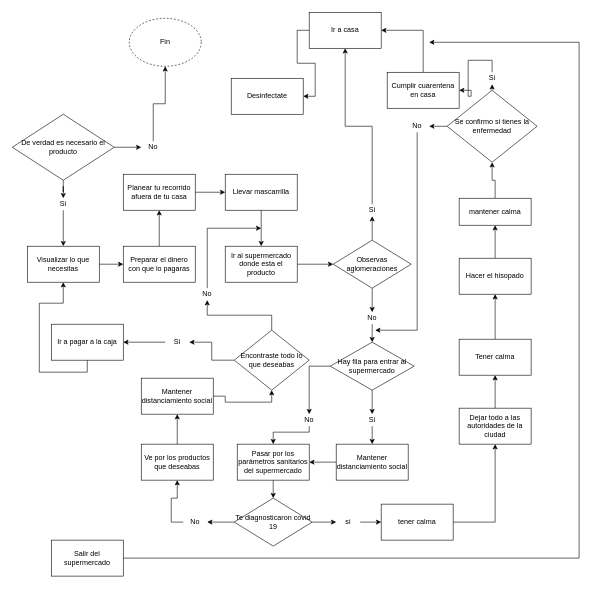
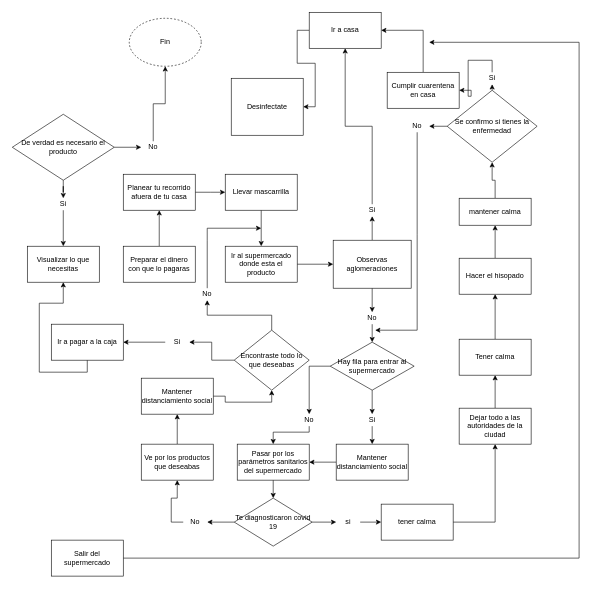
- <mxCell id="77" value="Desinfectate" style="rounded=0;whiteSpace=wrap;html=1;" vertex="1" parent="1"><mxGeometry x="385" y="130" width="120" height="60" as="geometry" /></mxCell>
+ <mxCell id="77" value="Desinfectate" style="rounded=0;whiteSpace=wrap;html=1;" vertex="1" parent="1"><mxGeometry x="385" y="130" width="120" height="95" as="geometry" /></mxCell>
- <mxCell id="10" style="edgeStyle=orthogonalEdgeStyle;rounded=0;orthogonalLoop=1;jettySize=auto;html=1;exitX=1;exitY=0.5;exitDx=0;exitDy=0;entryX=0;entryY=0.5;entryDx=0;entryDy=0;" edge="1" parent="1" source="11" target="13"><mxGeometry relative="1" as="geometry" /></mxCell>
- <mxCell id="22" value="Observas aglomeraciones" style="rhombus;whiteSpace=wrap;html=1;" vertex="1" parent="1"><mxGeometry x="555" y="400" width="130" height="80" as="geometry" /></mxCell>
+ <mxCell id="22" value="Observas aglomeraciones" style="whiteSpace=wrap;html=1;rounded=0;" vertex="1" parent="1"><mxGeometry x="555" y="400" width="130" height="80" as="geometry" /></mxCell>
